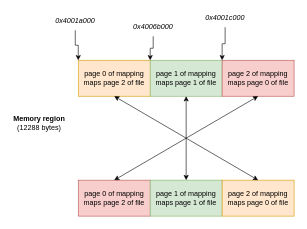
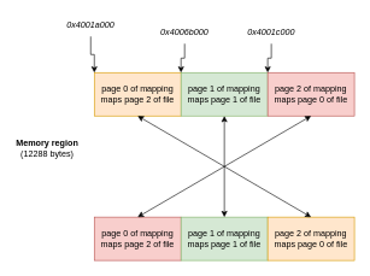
- <mxCell id="17" value="&lt;i&gt;0x4001c000&lt;/i&gt;" style="text;html=1;align=center;verticalAlign=middle;whiteSpace=wrap;rounded=0;" vertex="1" parent="1"><mxGeometry x="330" y="15" width="90" height="30" as="geometry" /></mxCell>
+ <mxCell id="17" value="&lt;i&gt;0x4001c000&lt;/i&gt;" style="text;html=1;align=center;verticalAlign=middle;whiteSpace=wrap;rounded=0;" vertex="1" parent="1"><mxGeometry x="330" y="30" width="90" height="30" as="geometry" /></mxCell>
